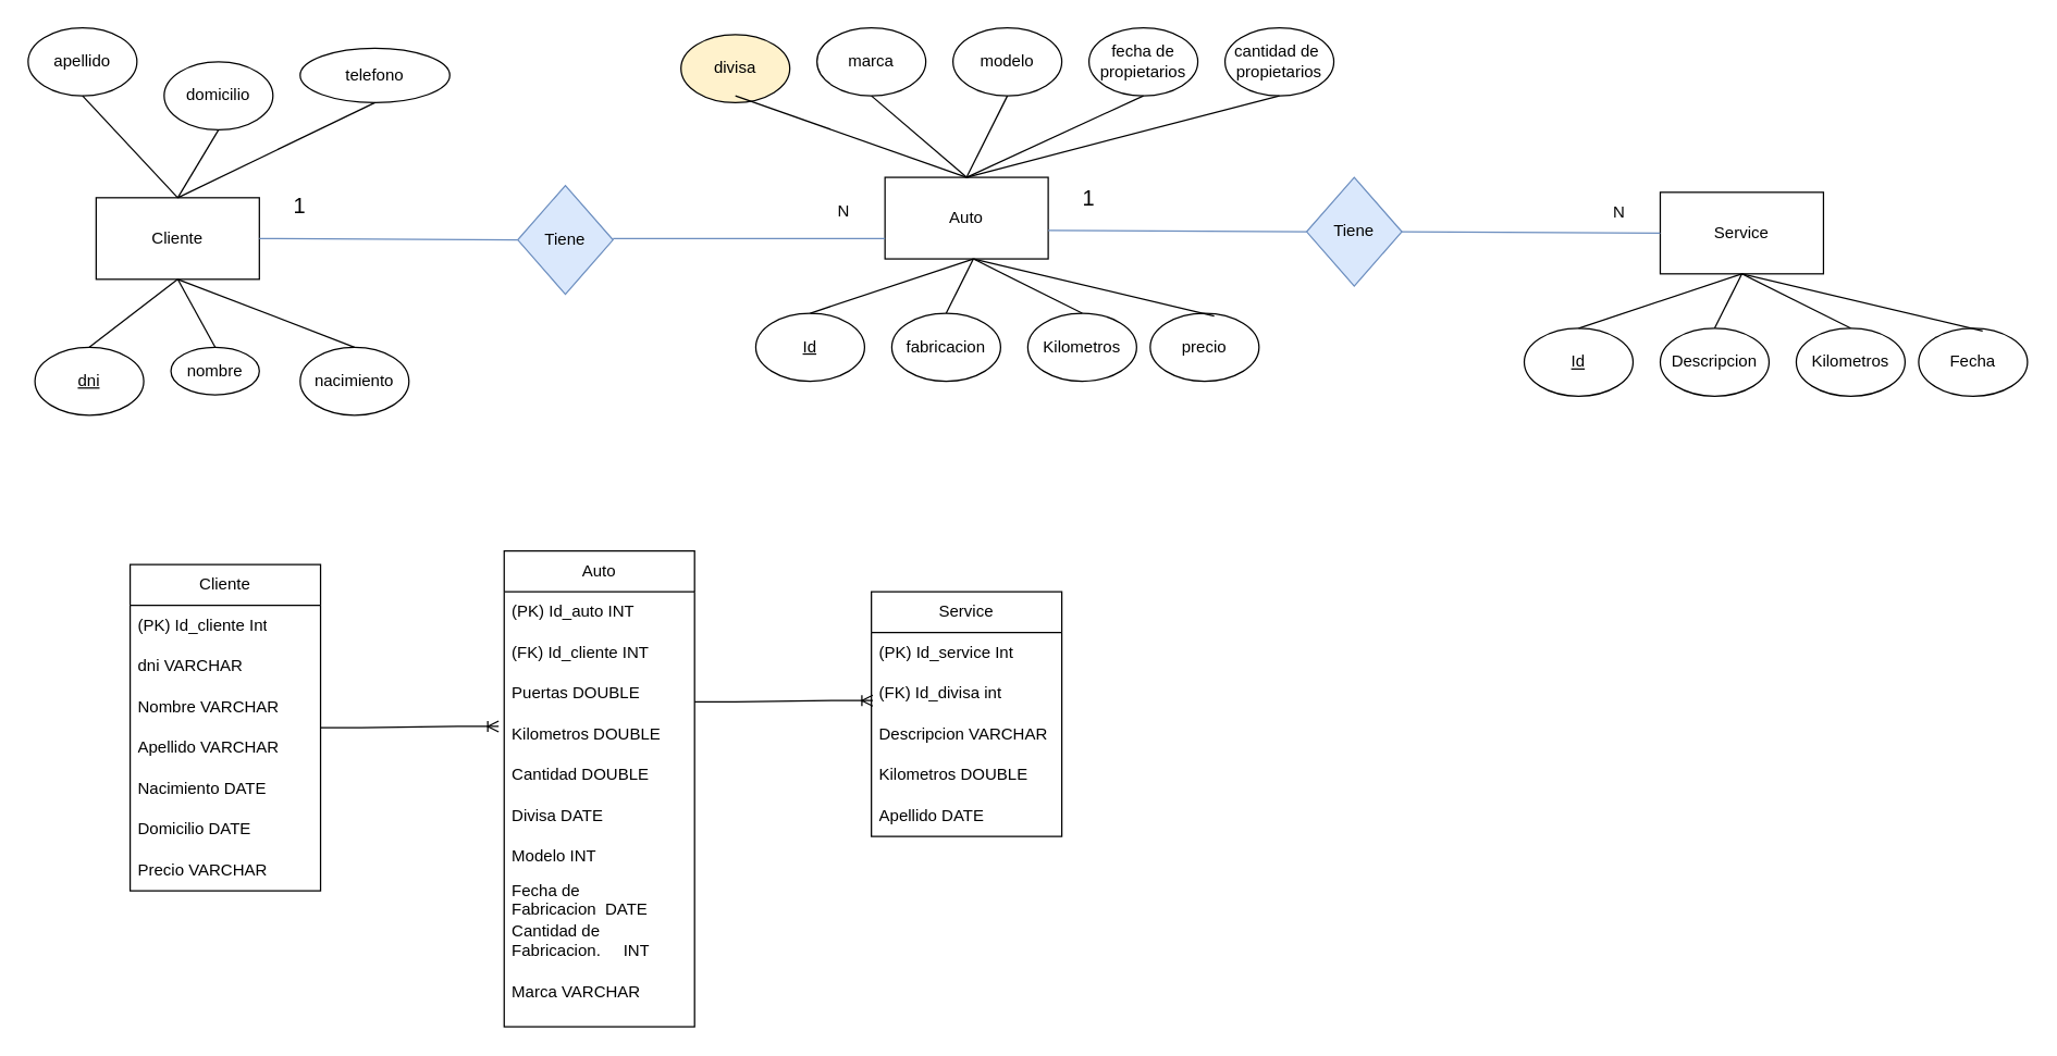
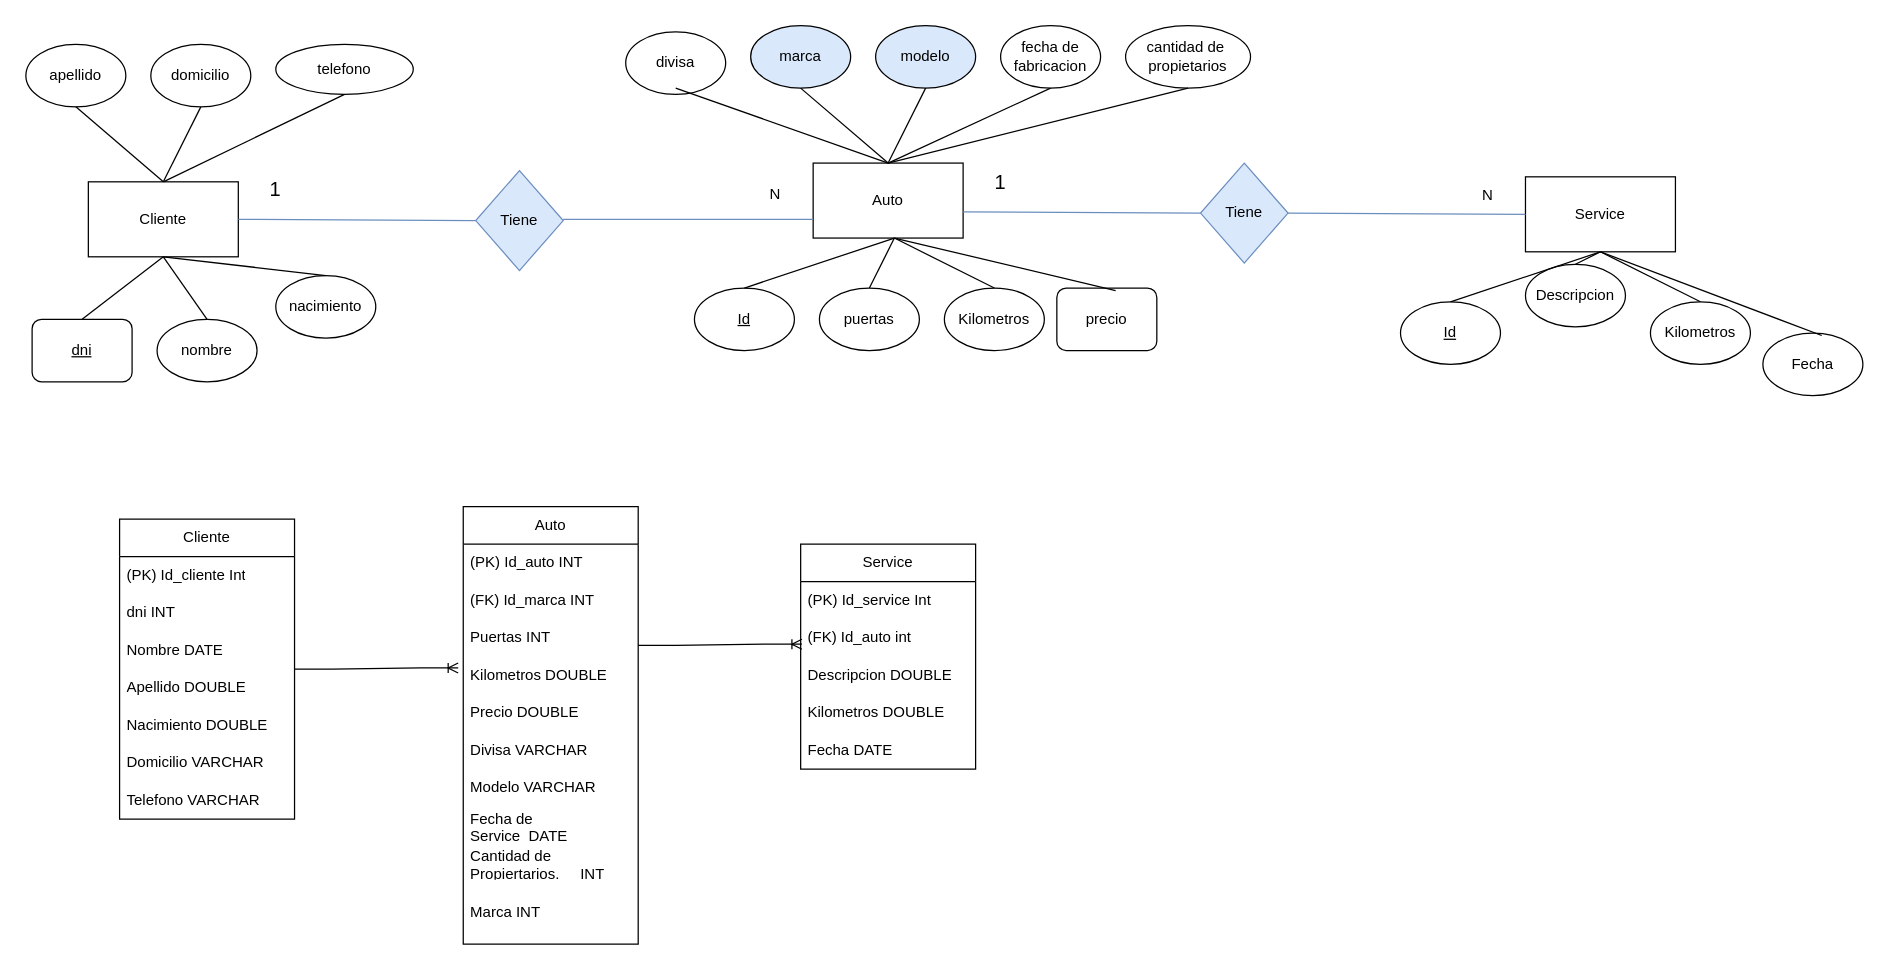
- <mxCell id="15" value="apellido" style="ellipse;whiteSpace=wrap;html=1;" vertex="1" parent="1"><mxGeometry x="20" y="20" width="80" height="50" as="geometry" /></mxCell>
+ <mxCell id="15" value="apellido" style="ellipse;whiteSpace=wrap;html=1;" vertex="1" parent="1"><mxGeometry x="20" y="35" width="80" height="50" as="geometry" /></mxCell>
- <mxCell id="25" value="marca" style="ellipse;whiteSpace=wrap;html=1;" vertex="1" parent="1"><mxGeometry x="600" y="20" width="80" height="50" as="geometry" /></mxCell>
+ <mxCell id="25" value="marca" style="ellipse;whiteSpace=wrap;html=1;fillColor=#dae8fc;" vertex="1" parent="1"><mxGeometry x="600" y="20" width="80" height="50" as="geometry" /></mxCell>
- <mxCell id="26" value="modelo" style="ellipse;whiteSpace=wrap;html=1;" vertex="1" parent="1"><mxGeometry x="700" y="20" width="80" height="50" as="geometry" /></mxCell>
+ <mxCell id="26" value="modelo" style="ellipse;whiteSpace=wrap;html=1;fillColor=#dae8fc;" vertex="1" parent="1"><mxGeometry x="700" y="20" width="80" height="50" as="geometry" /></mxCell>
- <mxCell id="27" value="fecha de&lt;br&gt;propietarios" style="ellipse;whiteSpace=wrap;html=1;" vertex="1" parent="1"><mxGeometry x="800" y="20" width="80" height="50" as="geometry" /></mxCell>
+ <mxCell id="27" value="fecha de&lt;br&gt;fabricacion" style="ellipse;whiteSpace=wrap;html=1;" vertex="1" parent="1"><mxGeometry x="800" y="20" width="80" height="50" as="geometry" /></mxCell>
- <mxCell id="41" value="cantidad de&amp;nbsp;&lt;br&gt;propietarios" style="ellipse;whiteSpace=wrap;html=1;" vertex="1" parent="1"><mxGeometry x="900" y="20" width="80" height="50" as="geometry" /></mxCell>
+ <mxCell id="41" value="cantidad de&amp;nbsp;&lt;br&gt;propietarios" style="ellipse;whiteSpace=wrap;html=1;" vertex="1" parent="1"><mxGeometry x="900" y="20" width="100" height="50" as="geometry" /></mxCell>
- <mxCell id="39" value="divisa" style="ellipse;whiteSpace=wrap;html=1;fillColor=#fff2cc;" vertex="1" parent="1"><mxGeometry x="500" y="25" width="80" height="50" as="geometry" /></mxCell>
+ <mxCell id="39" value="divisa" style="ellipse;whiteSpace=wrap;html=1;" vertex="1" parent="1"><mxGeometry x="500" y="25" width="80" height="50" as="geometry" /></mxCell>
- <mxCell id="16" value="domicilio" style="ellipse;whiteSpace=wrap;html=1;" vertex="1" parent="1"><mxGeometry x="120" y="45" width="80" height="50" as="geometry" /></mxCell>
+ <mxCell id="16" value="domicilio" style="ellipse;whiteSpace=wrap;html=1;" vertex="1" parent="1"><mxGeometry x="120" y="35" width="80" height="50" as="geometry" /></mxCell>
- <mxCell id="31" value="fabricacion" style="ellipse;whiteSpace=wrap;html=1;" vertex="1" parent="1"><mxGeometry x="655" y="230" width="80" height="50" as="geometry" /></mxCell>
+ <mxCell id="31" value="puertas" style="ellipse;whiteSpace=wrap;html=1;" vertex="1" parent="1"><mxGeometry x="655" y="230" width="80" height="50" as="geometry" /></mxCell>
- <mxCell id="34" value="precio" style="ellipse;whiteSpace=wrap;html=1;" vertex="1" parent="1"><mxGeometry x="845" y="230" width="80" height="50" as="geometry" /></mxCell>
+ <mxCell id="34" value="precio" style="whiteSpace=wrap;html=1;rounded=1;" vertex="1" parent="1"><mxGeometry x="845" y="230" width="80" height="50" as="geometry" /></mxCell>
- <mxCell id="5" value="Descripcion" style="ellipse;whiteSpace=wrap;html=1;" vertex="1" parent="1"><mxGeometry x="1220" y="241" width="80" height="50" as="geometry" /></mxCell>
+ <mxCell id="5" value="Descripcion" style="ellipse;whiteSpace=wrap;html=1;" vertex="1" parent="1"><mxGeometry x="1220" y="211" width="80" height="50" as="geometry" /></mxCell>
- <mxCell id="8" value="Fecha" style="ellipse;whiteSpace=wrap;html=1;" vertex="1" parent="1"><mxGeometry x="1410" y="241" width="80" height="50" as="geometry" /></mxCell>
+ <mxCell id="8" value="Fecha" style="ellipse;whiteSpace=wrap;html=1;" vertex="1" parent="1"><mxGeometry x="1410" y="266" width="80" height="50" as="geometry" /></mxCell>
- <mxCell id="14" value="nombre" style="ellipse;whiteSpace=wrap;html=1;" vertex="1" parent="1"><mxGeometry x="125" y="255" width="65" height="35" as="geometry" /></mxCell>
+ <mxCell id="14" value="nombre" style="ellipse;whiteSpace=wrap;html=1;" vertex="1" parent="1"><mxGeometry x="125" y="255" width="80" height="50" as="geometry" /></mxCell>
- <mxCell id="13" value="&lt;u&gt;dni&lt;/u&gt;" style="ellipse;whiteSpace=wrap;html=1;" vertex="1" parent="1"><mxGeometry x="25" y="255" width="80" height="50" as="geometry" /></mxCell>
+ <mxCell id="13" value="&lt;u&gt;dni&lt;/u&gt;" style="whiteSpace=wrap;html=1;rounded=1;" vertex="1" parent="1"><mxGeometry x="25" y="255" width="80" height="50" as="geometry" /></mxCell>
- <mxCell id="18" value="nacimiento" style="ellipse;whiteSpace=wrap;html=1;" vertex="1" parent="1"><mxGeometry x="220" y="255" width="80" height="50" as="geometry" /></mxCell>
+ <mxCell id="18" value="nacimiento" style="ellipse;whiteSpace=wrap;html=1;" vertex="1" parent="1"><mxGeometry x="220" y="220" width="80" height="50" as="geometry" /></mxCell>
- <mxCell id="63" value="(FK) Id_cliente INT" style="text;strokeColor=none;fillColor=none;align=left;verticalAlign=middle;spacingLeft=4;spacingRight=4;overflow=hidden;points=[[0,0.5],[1,0.5]];portConstraint=eastwest;rotatable=0;whiteSpace=wrap;html=1;" vertex="1" parent="61"><mxGeometry y="60" width="140" height="30" as="geometry" /></mxCell>
+ <mxCell id="63" value="(FK) Id_marca INT" style="text;strokeColor=none;fillColor=none;align=left;verticalAlign=middle;spacingLeft=4;spacingRight=4;overflow=hidden;points=[[0,0.5],[1,0.5]];portConstraint=eastwest;rotatable=0;whiteSpace=wrap;html=1;" vertex="1" parent="61"><mxGeometry y="60" width="140" height="30" as="geometry" /></mxCell>
- <mxCell id="55" value="dni VARCHAR" style="text;strokeColor=none;fillColor=none;align=left;verticalAlign=middle;spacingLeft=4;spacingRight=4;overflow=hidden;points=[[0,0.5],[1,0.5]];portConstraint=eastwest;rotatable=0;whiteSpace=wrap;html=1;" vertex="1" parent="53"><mxGeometry y="60" width="140" height="30" as="geometry" /></mxCell>
+ <mxCell id="55" value="dni INT" style="text;strokeColor=none;fillColor=none;align=left;verticalAlign=middle;spacingLeft=4;spacingRight=4;overflow=hidden;points=[[0,0.5],[1,0.5]];portConstraint=eastwest;rotatable=0;whiteSpace=wrap;html=1;" vertex="1" parent="53"><mxGeometry y="60" width="140" height="30" as="geometry" /></mxCell>
- <mxCell id="64" value="Puertas DOUBLE" style="text;strokeColor=none;fillColor=none;align=left;verticalAlign=middle;spacingLeft=4;spacingRight=4;overflow=hidden;points=[[0,0.5],[1,0.5]];portConstraint=eastwest;rotatable=0;whiteSpace=wrap;html=1;" vertex="1" parent="61"><mxGeometry y="90" width="140" height="30" as="geometry" /></mxCell>
+ <mxCell id="64" value="Puertas INT" style="text;strokeColor=none;fillColor=none;align=left;verticalAlign=middle;spacingLeft=4;spacingRight=4;overflow=hidden;points=[[0,0.5],[1,0.5]];portConstraint=eastwest;rotatable=0;whiteSpace=wrap;html=1;" vertex="1" parent="61"><mxGeometry y="90" width="140" height="30" as="geometry" /></mxCell>
- <mxCell id="74" value="(FK) Id_divisa int" style="text;strokeColor=none;fillColor=none;align=left;verticalAlign=middle;spacingLeft=4;spacingRight=4;overflow=hidden;points=[[0,0.5],[1,0.5]];portConstraint=eastwest;rotatable=0;whiteSpace=wrap;html=1;" vertex="1" parent="72"><mxGeometry y="60" width="140" height="30" as="geometry" /></mxCell>
+ <mxCell id="74" value="(FK) Id_auto int" style="text;strokeColor=none;fillColor=none;align=left;verticalAlign=middle;spacingLeft=4;spacingRight=4;overflow=hidden;points=[[0,0.5],[1,0.5]];portConstraint=eastwest;rotatable=0;whiteSpace=wrap;html=1;" vertex="1" parent="72"><mxGeometry y="60" width="140" height="30" as="geometry" /></mxCell>
- <mxCell id="56" value="Nombre VARCHAR" style="text;strokeColor=none;fillColor=none;align=left;verticalAlign=middle;spacingLeft=4;spacingRight=4;overflow=hidden;points=[[0,0.5],[1,0.5]];portConstraint=eastwest;rotatable=0;whiteSpace=wrap;html=1;" vertex="1" parent="53"><mxGeometry y="90" width="140" height="30" as="geometry" /></mxCell>
+ <mxCell id="56" value="Nombre DATE" style="text;strokeColor=none;fillColor=none;align=left;verticalAlign=middle;spacingLeft=4;spacingRight=4;overflow=hidden;points=[[0,0.5],[1,0.5]];portConstraint=eastwest;rotatable=0;whiteSpace=wrap;html=1;" vertex="1" parent="53"><mxGeometry y="90" width="140" height="30" as="geometry" /></mxCell>
- <mxCell id="75" value="Descripcion VARCHAR" style="text;strokeColor=none;fillColor=none;align=left;verticalAlign=middle;spacingLeft=4;spacingRight=4;overflow=hidden;points=[[0,0.5],[1,0.5]];portConstraint=eastwest;rotatable=0;whiteSpace=wrap;html=1;" vertex="1" parent="72"><mxGeometry y="90" width="140" height="30" as="geometry" /></mxCell>
+ <mxCell id="75" value="Descripcion DOUBLE" style="text;strokeColor=none;fillColor=none;align=left;verticalAlign=middle;spacingLeft=4;spacingRight=4;overflow=hidden;points=[[0,0.5],[1,0.5]];portConstraint=eastwest;rotatable=0;whiteSpace=wrap;html=1;" vertex="1" parent="72"><mxGeometry y="90" width="140" height="30" as="geometry" /></mxCell>
- <mxCell id="57" value="Apellido VARCHAR" style="text;strokeColor=none;fillColor=none;align=left;verticalAlign=middle;spacingLeft=4;spacingRight=4;overflow=hidden;points=[[0,0.5],[1,0.5]];portConstraint=eastwest;rotatable=0;whiteSpace=wrap;html=1;" vertex="1" parent="53"><mxGeometry y="120" width="140" height="30" as="geometry" /></mxCell>
+ <mxCell id="57" value="Apellido DOUBLE" style="text;strokeColor=none;fillColor=none;align=left;verticalAlign=middle;spacingLeft=4;spacingRight=4;overflow=hidden;points=[[0,0.5],[1,0.5]];portConstraint=eastwest;rotatable=0;whiteSpace=wrap;html=1;" vertex="1" parent="53"><mxGeometry y="120" width="140" height="30" as="geometry" /></mxCell>
- <mxCell id="66" value="Cantidad DOUBLE" style="text;strokeColor=none;fillColor=none;align=left;verticalAlign=middle;spacingLeft=4;spacingRight=4;overflow=hidden;points=[[0,0.5],[1,0.5]];portConstraint=eastwest;rotatable=0;whiteSpace=wrap;html=1;" vertex="1" parent="61"><mxGeometry y="150" width="140" height="30" as="geometry" /></mxCell>
+ <mxCell id="66" value="Precio DOUBLE" style="text;strokeColor=none;fillColor=none;align=left;verticalAlign=middle;spacingLeft=4;spacingRight=4;overflow=hidden;points=[[0,0.5],[1,0.5]];portConstraint=eastwest;rotatable=0;whiteSpace=wrap;html=1;" vertex="1" parent="61"><mxGeometry y="150" width="140" height="30" as="geometry" /></mxCell>
- <mxCell id="58" value="Nacimiento DATE" style="text;strokeColor=none;fillColor=none;align=left;verticalAlign=middle;spacingLeft=4;spacingRight=4;overflow=hidden;points=[[0,0.5],[1,0.5]];portConstraint=eastwest;rotatable=0;whiteSpace=wrap;html=1;" vertex="1" parent="53"><mxGeometry y="150" width="140" height="30" as="geometry" /></mxCell>
+ <mxCell id="58" value="Nacimiento DOUBLE" style="text;strokeColor=none;fillColor=none;align=left;verticalAlign=middle;spacingLeft=4;spacingRight=4;overflow=hidden;points=[[0,0.5],[1,0.5]];portConstraint=eastwest;rotatable=0;whiteSpace=wrap;html=1;" vertex="1" parent="53"><mxGeometry y="150" width="140" height="30" as="geometry" /></mxCell>
- <mxCell id="67" value="Divisa DATE" style="text;strokeColor=none;fillColor=none;align=left;verticalAlign=middle;spacingLeft=4;spacingRight=4;overflow=hidden;points=[[0,0.5],[1,0.5]];portConstraint=eastwest;rotatable=0;whiteSpace=wrap;html=1;" vertex="1" parent="61"><mxGeometry y="180" width="140" height="30" as="geometry" /></mxCell>
+ <mxCell id="67" value="Divisa VARCHAR" style="text;strokeColor=none;fillColor=none;align=left;verticalAlign=middle;spacingLeft=4;spacingRight=4;overflow=hidden;points=[[0,0.5],[1,0.5]];portConstraint=eastwest;rotatable=0;whiteSpace=wrap;html=1;" vertex="1" parent="61"><mxGeometry y="180" width="140" height="30" as="geometry" /></mxCell>
- <mxCell id="77" value="Apellido DATE" style="text;strokeColor=none;fillColor=none;align=left;verticalAlign=middle;spacingLeft=4;spacingRight=4;overflow=hidden;points=[[0,0.5],[1,0.5]];portConstraint=eastwest;rotatable=0;whiteSpace=wrap;html=1;" vertex="1" parent="72"><mxGeometry y="150" width="140" height="30" as="geometry" /></mxCell>
+ <mxCell id="77" value="Fecha DATE" style="text;strokeColor=none;fillColor=none;align=left;verticalAlign=middle;spacingLeft=4;spacingRight=4;overflow=hidden;points=[[0,0.5],[1,0.5]];portConstraint=eastwest;rotatable=0;whiteSpace=wrap;html=1;" vertex="1" parent="72"><mxGeometry y="150" width="140" height="30" as="geometry" /></mxCell>
- <mxCell id="59" value="Domicilio DATE" style="text;strokeColor=none;fillColor=none;align=left;verticalAlign=middle;spacingLeft=4;spacingRight=4;overflow=hidden;points=[[0,0.5],[1,0.5]];portConstraint=eastwest;rotatable=0;whiteSpace=wrap;html=1;" vertex="1" parent="53"><mxGeometry y="180" width="140" height="30" as="geometry" /></mxCell>
+ <mxCell id="59" value="Domicilio VARCHAR" style="text;strokeColor=none;fillColor=none;align=left;verticalAlign=middle;spacingLeft=4;spacingRight=4;overflow=hidden;points=[[0,0.5],[1,0.5]];portConstraint=eastwest;rotatable=0;whiteSpace=wrap;html=1;" vertex="1" parent="53"><mxGeometry y="180" width="140" height="30" as="geometry" /></mxCell>
- <mxCell id="68" value="Modelo INT" style="text;strokeColor=none;fillColor=none;align=left;verticalAlign=middle;spacingLeft=4;spacingRight=4;overflow=hidden;points=[[0,0.5],[1,0.5]];portConstraint=eastwest;rotatable=0;whiteSpace=wrap;html=1;" vertex="1" parent="61"><mxGeometry y="210" width="140" height="30" as="geometry" /></mxCell>
+ <mxCell id="68" value="Modelo VARCHAR" style="text;strokeColor=none;fillColor=none;align=left;verticalAlign=middle;spacingLeft=4;spacingRight=4;overflow=hidden;points=[[0,0.5],[1,0.5]];portConstraint=eastwest;rotatable=0;whiteSpace=wrap;html=1;" vertex="1" parent="61"><mxGeometry y="210" width="140" height="30" as="geometry" /></mxCell>
- <mxCell id="60" value="Precio VARCHAR" style="text;strokeColor=none;fillColor=none;align=left;verticalAlign=middle;spacingLeft=4;spacingRight=4;overflow=hidden;points=[[0,0.5],[1,0.5]];portConstraint=eastwest;rotatable=0;whiteSpace=wrap;html=1;" vertex="1" parent="53"><mxGeometry y="210" width="140" height="30" as="geometry" /></mxCell>
+ <mxCell id="60" value="Telefono VARCHAR" style="text;strokeColor=none;fillColor=none;align=left;verticalAlign=middle;spacingLeft=4;spacingRight=4;overflow=hidden;points=[[0,0.5],[1,0.5]];portConstraint=eastwest;rotatable=0;whiteSpace=wrap;html=1;" vertex="1" parent="53"><mxGeometry y="210" width="140" height="30" as="geometry" /></mxCell>
- <mxCell id="69" value="Fecha de&lt;br&gt;Fabricacion&amp;nbsp; DATE" style="text;strokeColor=none;fillColor=none;align=left;verticalAlign=middle;spacingLeft=4;spacingRight=4;overflow=hidden;points=[[0,0.5],[1,0.5]];portConstraint=eastwest;rotatable=0;whiteSpace=wrap;html=1;" vertex="1" parent="61"><mxGeometry y="240" width="140" height="30" as="geometry" /></mxCell>
+ <mxCell id="69" value="Fecha de&lt;br&gt;Service&amp;nbsp; DATE" style="text;strokeColor=none;fillColor=none;align=left;verticalAlign=middle;spacingLeft=4;spacingRight=4;overflow=hidden;points=[[0,0.5],[1,0.5]];portConstraint=eastwest;rotatable=0;whiteSpace=wrap;html=1;" vertex="1" parent="61"><mxGeometry y="240" width="140" height="30" as="geometry" /></mxCell>
- <mxCell id="70" value="Cantidad de&amp;nbsp;&lt;br&gt;Fabricacion.&amp;nbsp; &amp;nbsp; &amp;nbsp;INT" style="text;strokeColor=none;fillColor=none;align=left;verticalAlign=middle;spacingLeft=4;spacingRight=4;overflow=hidden;points=[[0,0.5],[1,0.5]];portConstraint=eastwest;rotatable=0;whiteSpace=wrap;html=1;" vertex="1" parent="61"><mxGeometry y="270" width="140" height="30" as="geometry" /></mxCell>
+ <mxCell id="70" value="Cantidad de&amp;nbsp;&lt;br&gt;Propiertarios.&amp;nbsp; &amp;nbsp; &amp;nbsp;INT" style="text;strokeColor=none;fillColor=none;align=left;verticalAlign=middle;spacingLeft=4;spacingRight=4;overflow=hidden;points=[[0,0.5],[1,0.5]];portConstraint=eastwest;rotatable=0;whiteSpace=wrap;html=1;" vertex="1" parent="61"><mxGeometry y="270" width="140" height="30" as="geometry" /></mxCell>
- <mxCell id="71" value="Marca VARCHAR" style="text;strokeColor=none;fillColor=none;align=left;verticalAlign=middle;spacingLeft=4;spacingRight=4;overflow=hidden;points=[[0,0.5],[1,0.5]];portConstraint=eastwest;rotatable=0;whiteSpace=wrap;html=1;" vertex="1" parent="61"><mxGeometry y="300" width="140" height="50" as="geometry" /></mxCell>
+ <mxCell id="71" value="Marca INT" style="text;strokeColor=none;fillColor=none;align=left;verticalAlign=middle;spacingLeft=4;spacingRight=4;overflow=hidden;points=[[0,0.5],[1,0.5]];portConstraint=eastwest;rotatable=0;whiteSpace=wrap;html=1;" vertex="1" parent="61"><mxGeometry y="300" width="140" height="50" as="geometry" /></mxCell>
